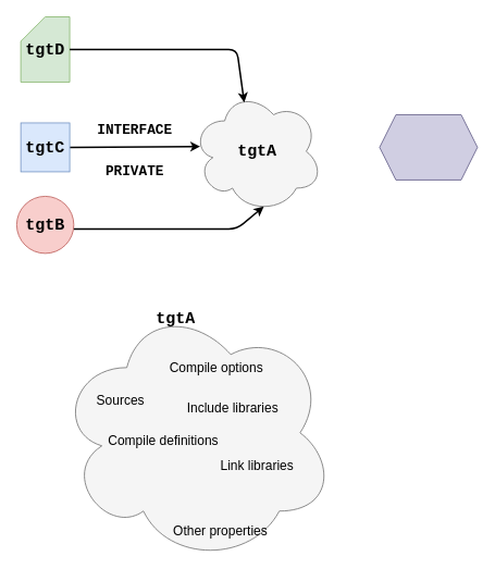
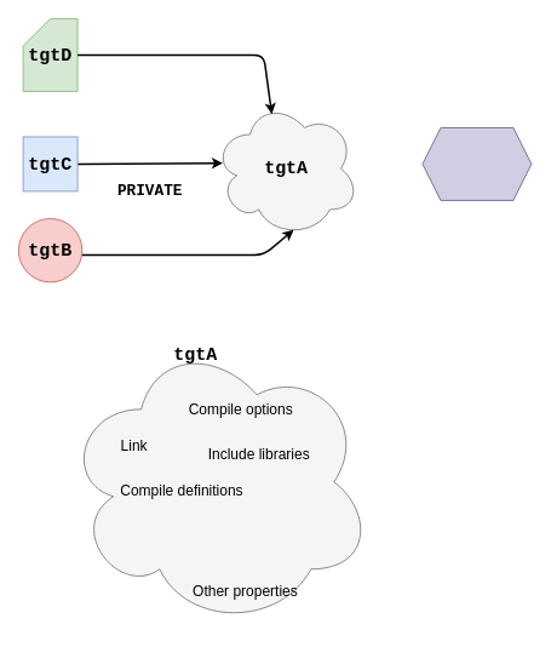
- <mxCell id="10" value="&lt;font style=&quot;font-size: 17px&quot; face=&quot;Courier New&quot;&gt;&lt;b&gt;INTERFACE&lt;/b&gt;&lt;/font&gt;" style="text;html=1;strokeColor=none;fillColor=none;align=center;verticalAlign=middle;whiteSpace=wrap;rounded=0;" vertex="1" parent="1"><mxGeometry x="110" y="150" width="110" height="20" as="geometry" /></mxCell>
- <mxCell id="18" value="&lt;font style=&quot;font-size: 16px;&quot;&gt;Sources&lt;/font&gt;" style="text;html=1;strokeColor=none;fillColor=none;align=center;verticalAlign=middle;whiteSpace=wrap;rounded=0;fontSize=16;fontStyle=0" vertex="1" parent="1"><mxGeometry x="100" y="480" width="95" height="20" as="geometry" /></mxCell>
+ <mxCell id="18" value="&lt;font style=&quot;font-size: 16px;&quot;&gt;Link&lt;/font&gt;" style="text;html=1;strokeColor=none;fillColor=none;align=center;verticalAlign=middle;whiteSpace=wrap;rounded=0;fontSize=16;fontStyle=0" vertex="1" parent="1"><mxGeometry x="100" y="480" width="95" height="20" as="geometry" /></mxCell>
- <mxCell id="22" value="&lt;font style=&quot;font-size: 16px;&quot;&gt;Link libraries&lt;/font&gt;" style="text;html=1;strokeColor=none;fillColor=none;align=center;verticalAlign=middle;whiteSpace=wrap;rounded=0;fontSize=16;fontStyle=0" vertex="1" parent="1"><mxGeometry x="250" y="560" width="130" height="20" as="geometry" /></mxCell>
